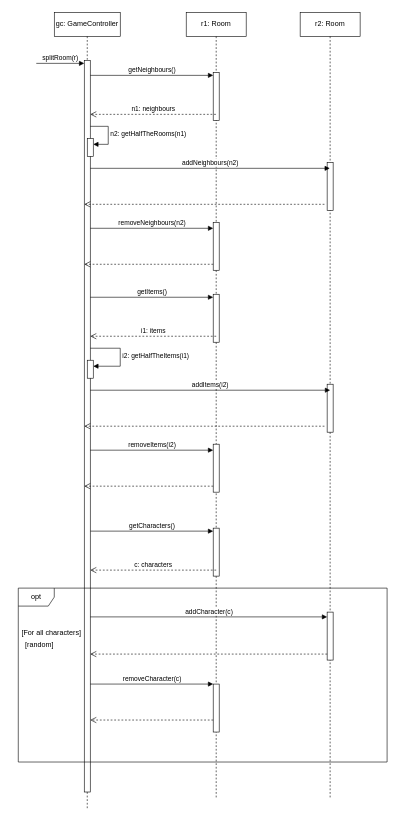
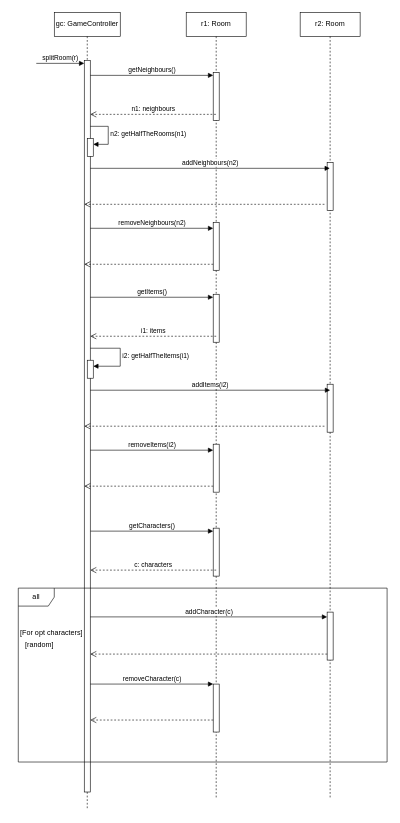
- <mxCell id="32" value="opt" style="shape=umlFrame;whiteSpace=wrap;html=1;pointerEvents=0;" parent="1" vertex="1"><mxGeometry x="30" y="980" width="615" height="290" as="geometry" /></mxCell>
+ <mxCell id="32" value="all" style="shape=umlFrame;whiteSpace=wrap;html=1;pointerEvents=0;" parent="1" vertex="1"><mxGeometry x="30" y="980" width="615" height="290" as="geometry" /></mxCell>
- <mxCell id="40" value="[For all characters]" style="text;html=1;align=center;verticalAlign=middle;resizable=0;points=[];autosize=1;strokeColor=none;fillColor=none;" parent="1" vertex="1"><mxGeometry x="20" y="1040" width="130" height="30" as="geometry" /></mxCell>
+ <mxCell id="40" value="[For opt characters]" style="text;html=1;align=center;verticalAlign=middle;resizable=0;points=[];autosize=1;strokeColor=none;fillColor=none;" parent="1" vertex="1"><mxGeometry x="20" y="1040" width="130" height="30" as="geometry" /></mxCell>
